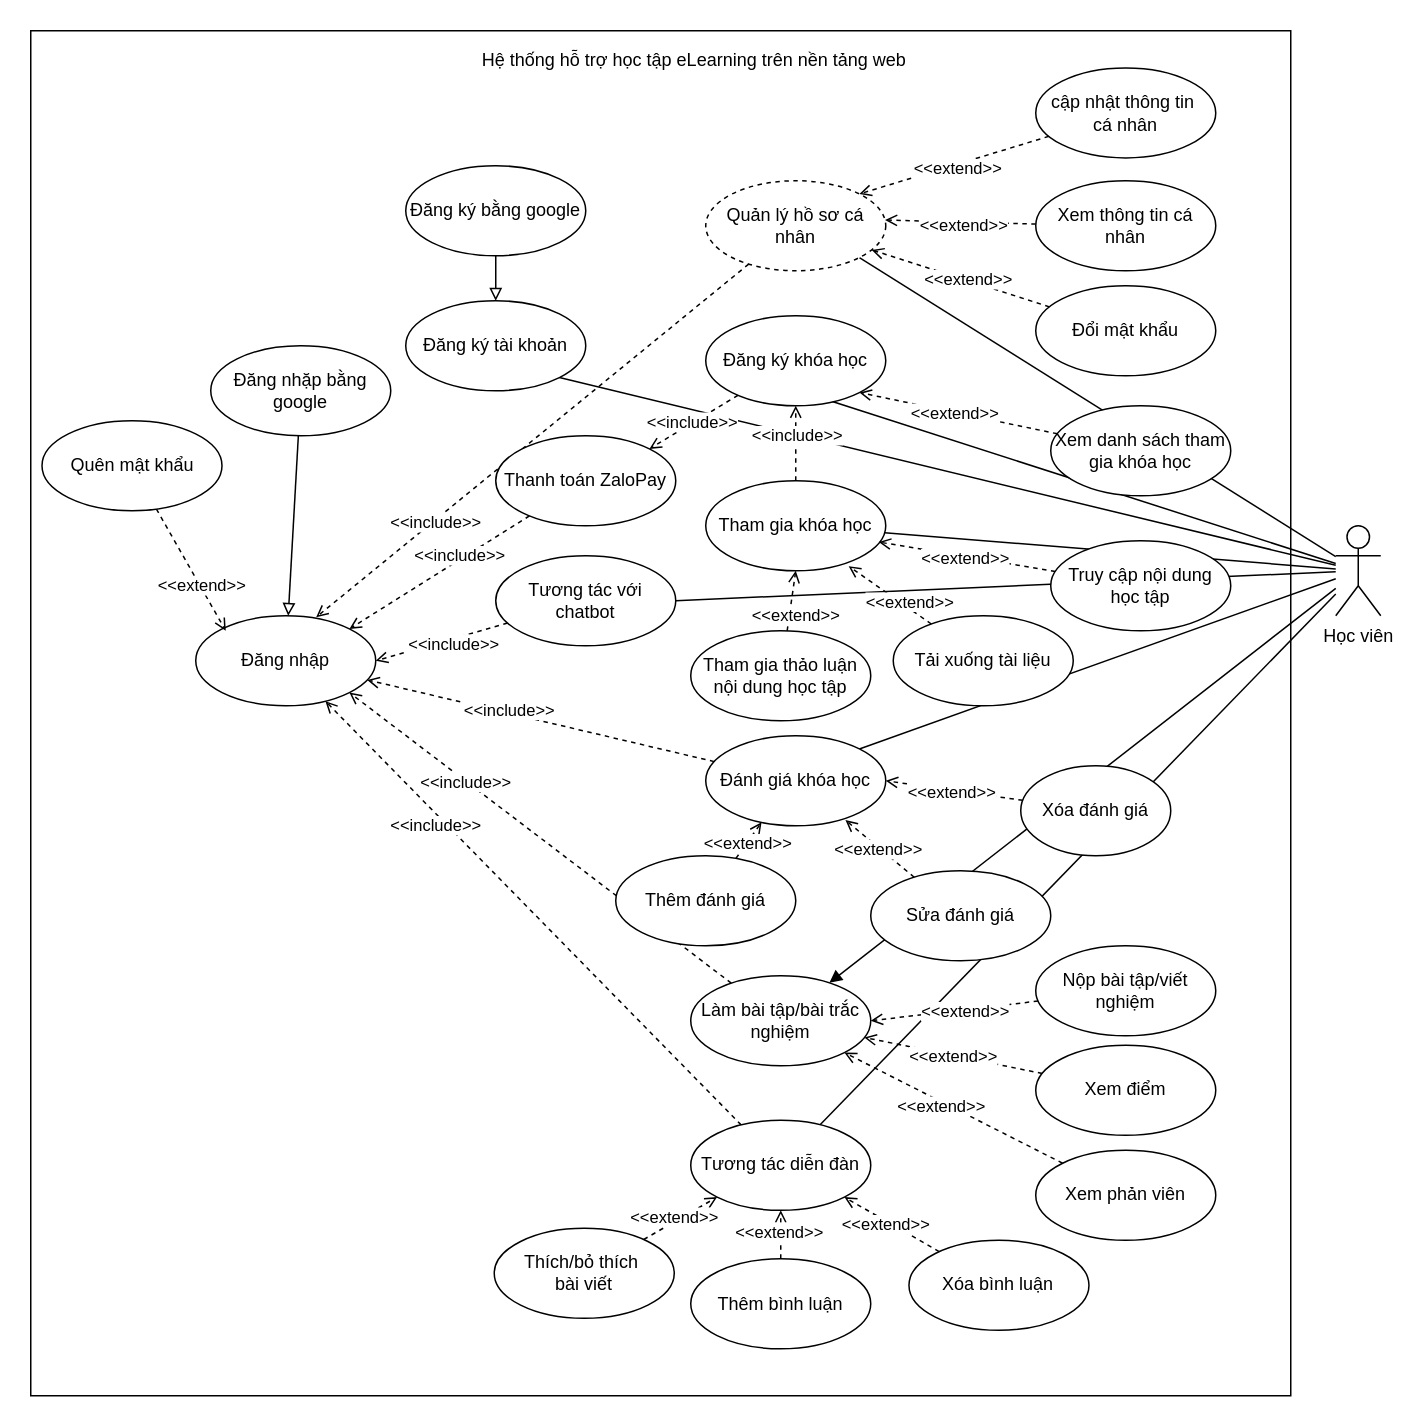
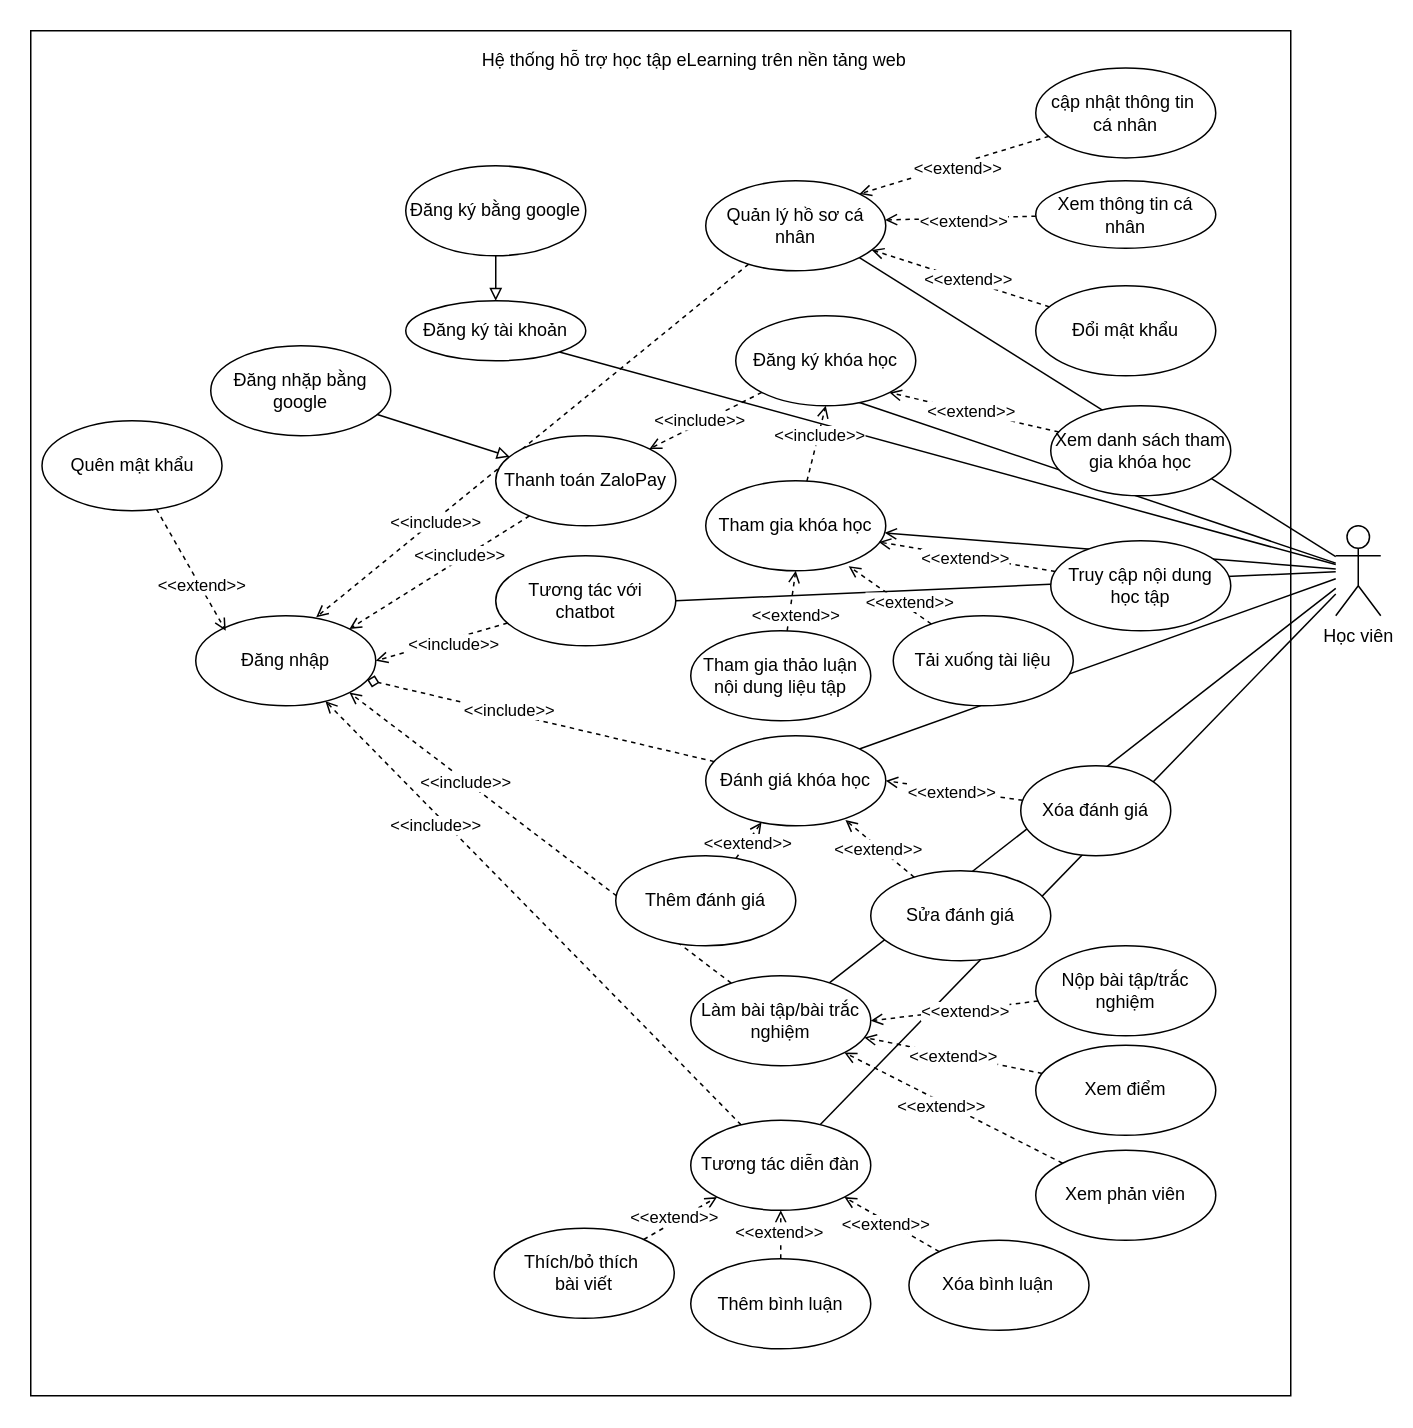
- <mxCell id="36" value="&lt;span style=&quot;text-align: left; white-space-collapse: preserve;&quot;&gt;Quản lý hồ sơ cá nhân&lt;/span&gt;" style="ellipse;whiteSpace=wrap;html=1;dashed=1;" parent="1" vertex="1"><mxGeometry x="470" y="120" width="120" height="60" as="geometry" /></mxCell>
+ <mxCell id="36" value="&lt;span style=&quot;text-align: left; white-space-collapse: preserve;&quot;&gt;Quản lý hồ sơ cá nhân&lt;/span&gt;" style="ellipse;whiteSpace=wrap;html=1;" parent="1" vertex="1"><mxGeometry x="470" y="120" width="120" height="60" as="geometry" /></mxCell>
- <mxCell id="46" value="&lt;div style=&quot;&quot;&gt;&lt;span style=&quot;background-color: transparent; color: light-dark(rgb(0, 0, 0), rgb(255, 255, 255)); white-space-collapse: preserve;&quot;&gt;Xem thông tin cá nhân&lt;/span&gt;&lt;/div&gt;" style="ellipse;whiteSpace=wrap;html=1;align=center;" parent="1" vertex="1"><mxGeometry x="690" y="120" width="120" height="60" as="geometry" /></mxCell>
+ <mxCell id="46" value="&lt;div style=&quot;&quot;&gt;&lt;span style=&quot;background-color: transparent; color: light-dark(rgb(0, 0, 0), rgb(255, 255, 255)); white-space-collapse: preserve;&quot;&gt;Xem thông tin cá nhân&lt;/span&gt;&lt;/div&gt;" style="ellipse;whiteSpace=wrap;html=1;align=center;" parent="1" vertex="1"><mxGeometry x="690" y="120" width="120" height="45" as="geometry" /></mxCell>
- <mxCell id="16" value="Đăng ký tài khoản" style="ellipse;whiteSpace=wrap;html=1;" parent="1" vertex="1"><mxGeometry x="270" y="200" width="120" height="60" as="geometry" /></mxCell>
+ <mxCell id="16" value="Đăng ký tài khoản" style="ellipse;whiteSpace=wrap;html=1;" parent="1" vertex="1"><mxGeometry x="270" y="200" width="120" height="40" as="geometry" /></mxCell>
- <mxCell id="37" value="&lt;div style=&quot;text-align: left;&quot;&gt;&lt;span style=&quot;white-space-collapse: preserve;&quot;&gt;Đăng ký khóa học&lt;/span&gt;&lt;/div&gt;" style="ellipse;whiteSpace=wrap;html=1;" parent="1" vertex="1"><mxGeometry x="470" y="210" width="120" height="60" as="geometry" /></mxCell>
+ <mxCell id="37" value="&lt;div style=&quot;text-align: left;&quot;&gt;&lt;span style=&quot;white-space-collapse: preserve;&quot;&gt;Đăng ký khóa học&lt;/span&gt;&lt;/div&gt;" style="ellipse;whiteSpace=wrap;html=1;" parent="1" vertex="1"><mxGeometry x="490" y="210" width="120" height="60" as="geometry" /></mxCell>
- <mxCell id="17" style="rounded=0;orthogonalLoop=1;jettySize=auto;html=1;endArrow=block;endFill=0;" parent="1" source="18" target="12" edge="1"><mxGeometry relative="1" as="geometry" /></mxCell>
+ <mxCell id="17" style="rounded=0;orthogonalLoop=1;jettySize=auto;html=1;endArrow=block;endFill=0;" parent="1" source="18" target="52" edge="1"><mxGeometry relative="1" as="geometry" /></mxCell>
- <mxCell id="6" style="rounded=0;orthogonalLoop=1;jettySize=auto;html=1;endArrow=none;startFill=0;" parent="1" source="11" target="33" edge="1"><mxGeometry relative="1" as="geometry" /></mxCell>
+ <mxCell id="6" style="rounded=0;orthogonalLoop=1;jettySize=auto;html=1;endArrow=open;startFill=0;" parent="1" source="11" target="33" edge="1"><mxGeometry relative="1" as="geometry" /></mxCell>
- <mxCell id="60" value="Tham gia thảo luận nội dung học tập" style="ellipse;whiteSpace=wrap;html=1;" parent="1" vertex="1"><mxGeometry x="460" y="420" width="120" height="60" as="geometry" /></mxCell>
+ <mxCell id="60" value="Tham gia thảo luận nội dung liệu tập" style="ellipse;whiteSpace=wrap;html=1;" parent="1" vertex="1"><mxGeometry x="460" y="420" width="120" height="60" as="geometry" /></mxCell>
- <mxCell id="23" style="rounded=0;orthogonalLoop=1;jettySize=auto;html=1;dashed=1;endArrow=open;endFill=0;" parent="1" source="43" target="12" edge="1"><mxGeometry relative="1" as="geometry" /></mxCell>
+ <mxCell id="23" style="rounded=0;orthogonalLoop=1;jettySize=auto;html=1;dashed=1;endArrow=diamond;endFill=0;" parent="1" source="43" target="12" edge="1"><mxGeometry relative="1" as="geometry" /></mxCell>
- <mxCell id="7" style="rounded=0;orthogonalLoop=1;jettySize=auto;html=1;endArrow=block;startFill=0;" parent="1" source="11" target="20" edge="1"><mxGeometry relative="1" as="geometry" /></mxCell>
+ <mxCell id="7" style="rounded=0;orthogonalLoop=1;jettySize=auto;html=1;endArrow=none;startFill=0;" parent="1" source="11" target="20" edge="1"><mxGeometry relative="1" as="geometry" /></mxCell>
- <mxCell id="70" value="&lt;div style=&quot;&quot;&gt;&lt;span style=&quot;white-space-collapse: preserve;&quot;&gt;Nộp bài tập/viết nghiệm&lt;/span&gt;&lt;/div&gt;" style="ellipse;whiteSpace=wrap;html=1;align=center;" parent="1" vertex="1"><mxGeometry x="690" y="630" width="120" height="60" as="geometry" /></mxCell>
+ <mxCell id="70" value="&lt;div style=&quot;&quot;&gt;&lt;span style=&quot;white-space-collapse: preserve;&quot;&gt;Nộp bài tập/trắc nghiệm&lt;/span&gt;&lt;/div&gt;" style="ellipse;whiteSpace=wrap;html=1;align=center;" parent="1" vertex="1"><mxGeometry x="690" y="630" width="120" height="60" as="geometry" /></mxCell>
